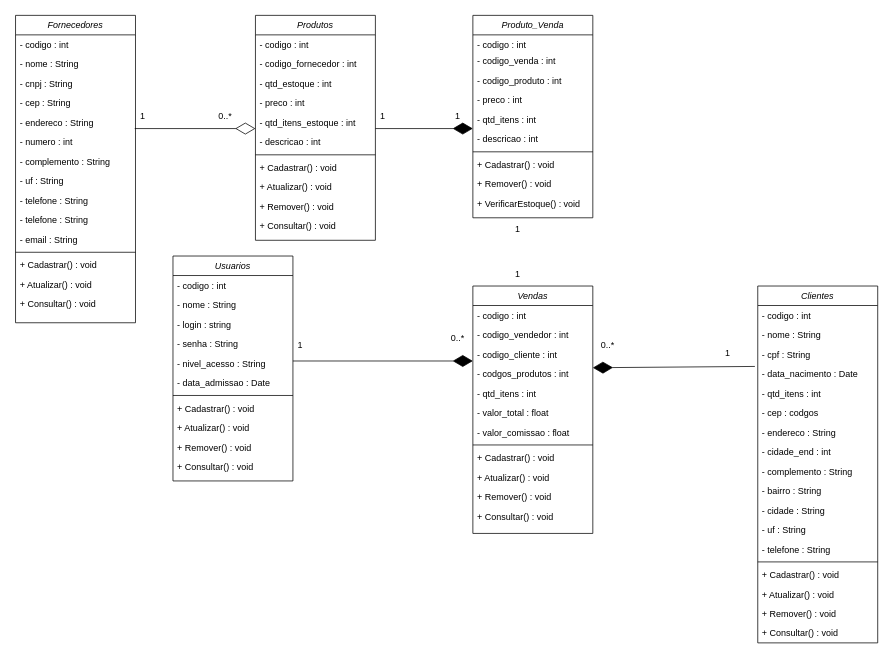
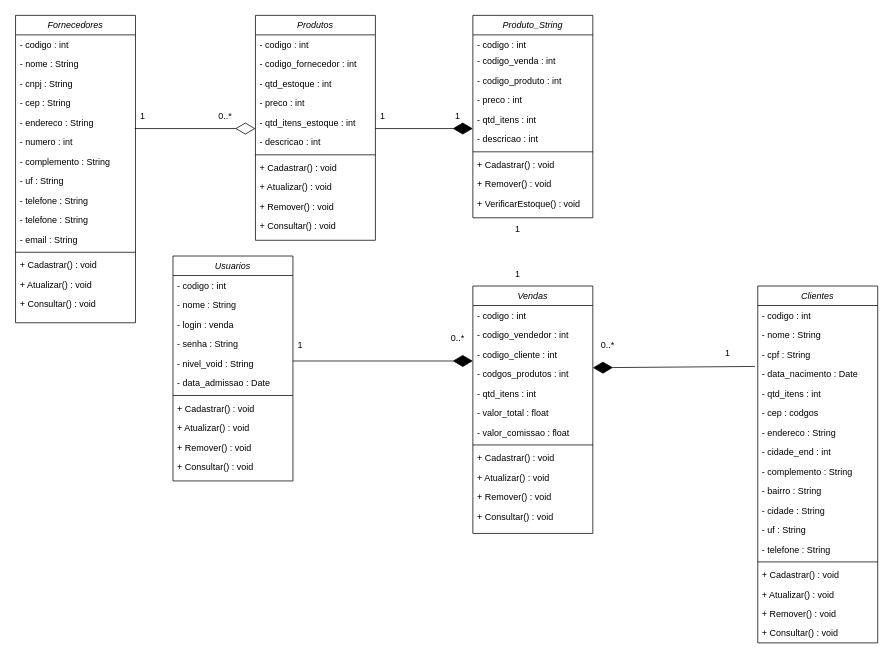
- <mxCell id="46" value="Produto_Venda" style="swimlane;fontStyle=2;align=center;verticalAlign=top;childLayout=stackLayout;horizontal=1;startSize=26;horizontalStack=0;resizeParent=1;resizeLast=0;collapsible=1;marginBottom=0;rounded=0;shadow=0;strokeWidth=1;" vertex="1" parent="1"><mxGeometry x="630" y="20" width="160" height="270" as="geometry"><mxRectangle x="220" y="120" width="160" height="26" as="alternateBounds" /></mxGeometry></mxCell>
+ <mxCell id="46" value="Produto_String" style="swimlane;fontStyle=2;align=center;verticalAlign=top;childLayout=stackLayout;horizontal=1;startSize=26;horizontalStack=0;resizeParent=1;resizeLast=0;collapsible=1;marginBottom=0;rounded=0;shadow=0;strokeWidth=1;" vertex="1" parent="1"><mxGeometry x="630" y="20" width="160" height="270" as="geometry"><mxRectangle x="220" y="120" width="160" height="26" as="alternateBounds" /></mxGeometry></mxCell>
- <mxCell id="60" value="- login : string" style="text;align=left;verticalAlign=top;spacingLeft=4;spacingRight=4;overflow=hidden;rotatable=0;points=[[0,0.5],[1,0.5]];portConstraint=eastwest;rounded=0;shadow=0;html=0;" vertex="1" parent="57"><mxGeometry y="78" width="160" height="26" as="geometry" /></mxCell>
+ <mxCell id="60" value="- login : venda" style="text;align=left;verticalAlign=top;spacingLeft=4;spacingRight=4;overflow=hidden;rotatable=0;points=[[0,0.5],[1,0.5]];portConstraint=eastwest;rounded=0;shadow=0;html=0;" vertex="1" parent="57"><mxGeometry y="78" width="160" height="26" as="geometry" /></mxCell>
- <mxCell id="62" value="- nivel_acesso : String" style="text;align=left;verticalAlign=top;spacingLeft=4;spacingRight=4;overflow=hidden;rotatable=0;points=[[0,0.5],[1,0.5]];portConstraint=eastwest;rounded=0;shadow=0;html=0;" vertex="1" parent="57"><mxGeometry y="130" width="160" height="26" as="geometry" /></mxCell>
+ <mxCell id="62" value="- nivel_void : String" style="text;align=left;verticalAlign=top;spacingLeft=4;spacingRight=4;overflow=hidden;rotatable=0;points=[[0,0.5],[1,0.5]];portConstraint=eastwest;rounded=0;shadow=0;html=0;" vertex="1" parent="57"><mxGeometry y="130" width="160" height="26" as="geometry" /></mxCell>
